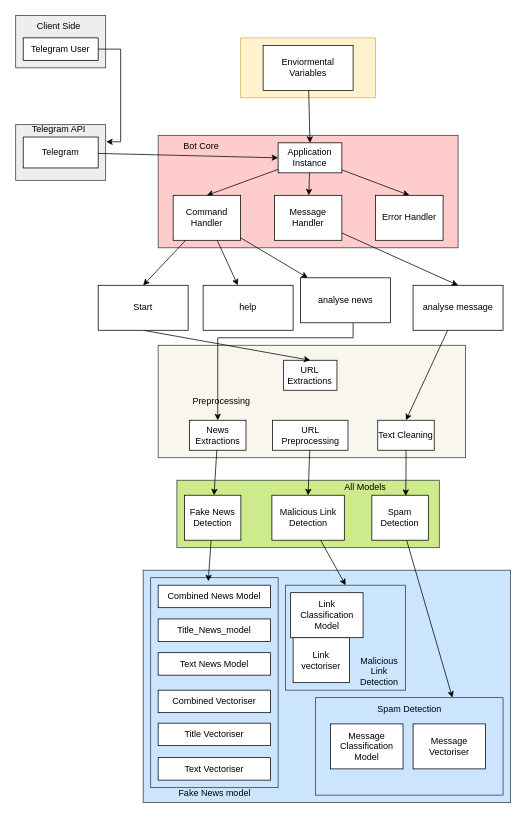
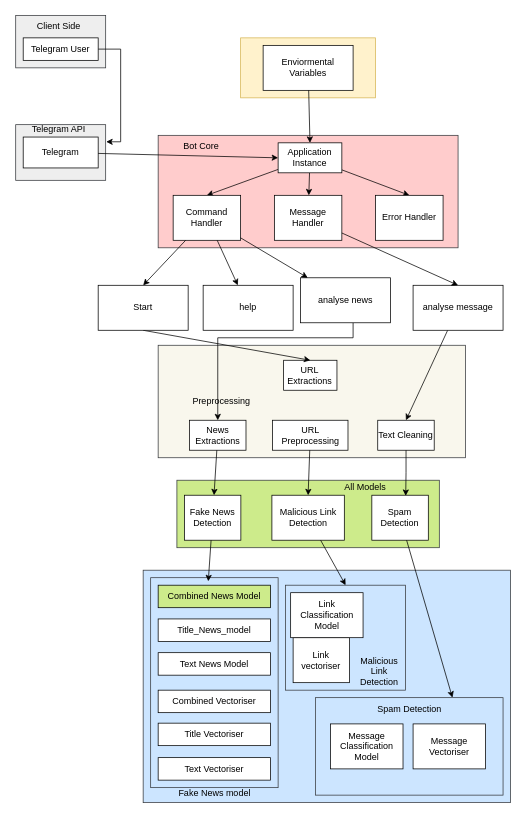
- <mxCell id="36" value="Combined News Model" style="rounded=0;whiteSpace=wrap;html=1;" vertex="1" parent="27"><mxGeometry x="20" y="20" width="150" height="30" as="geometry" /></mxCell>
+ <mxCell id="36" value="Combined News Model" style="rounded=0;whiteSpace=wrap;html=1;fillColor=#cdeb8b;" vertex="1" parent="27"><mxGeometry x="20" y="20" width="150" height="30" as="geometry" /></mxCell>
